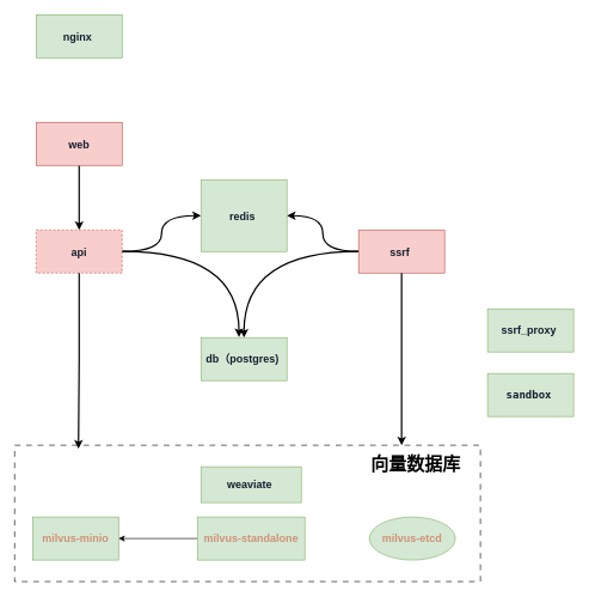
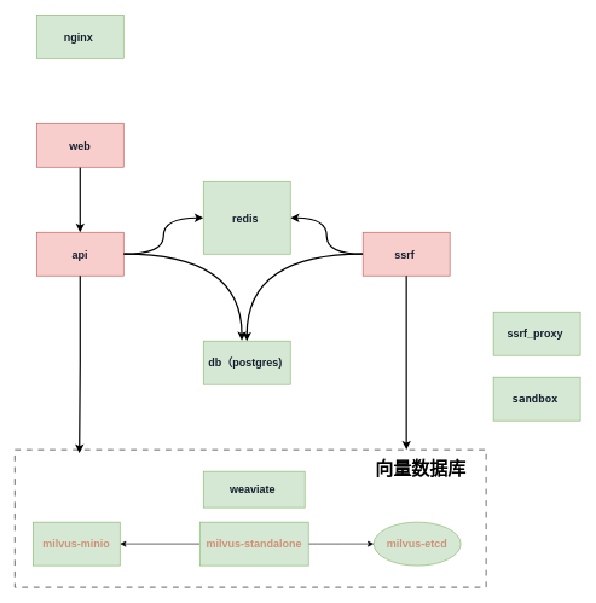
- <mxCell id="4" value="&lt;span style=&quot;color: rgb(20, 29, 46); text-align: start; white-space-collapse: preserve;&quot;&gt;api&lt;/span&gt;" style="rounded=0;whiteSpace=wrap;html=1;fontSize=15;fontFamily=Helvetica;labelBackgroundColor=none;fillColor=#f8cecc;strokeColor=#b85450;fontStyle=1;dashed=1;" parent="1" vertex="1"><mxGeometry x="50" y="320" width="120" height="60" as="geometry" /></mxCell>
+ <mxCell id="4" value="&lt;span style=&quot;color: rgb(20, 29, 46); text-align: start; white-space-collapse: preserve;&quot;&gt;api&lt;/span&gt;" style="rounded=0;whiteSpace=wrap;html=1;fontSize=15;fontFamily=Helvetica;labelBackgroundColor=none;fillColor=#f8cecc;strokeColor=#b85450;fontStyle=1" parent="1" vertex="1"><mxGeometry x="50" y="320" width="120" height="60" as="geometry" /></mxCell>
+ <mxCell id="18" style="edgeStyle=orthogonalEdgeStyle;curved=1;rounded=0;orthogonalLoop=1;jettySize=auto;html=1;fontStyle=1" parent="1" source="20" target="16" edge="1"><mxGeometry relative="1" as="geometry" /></mxCell>
